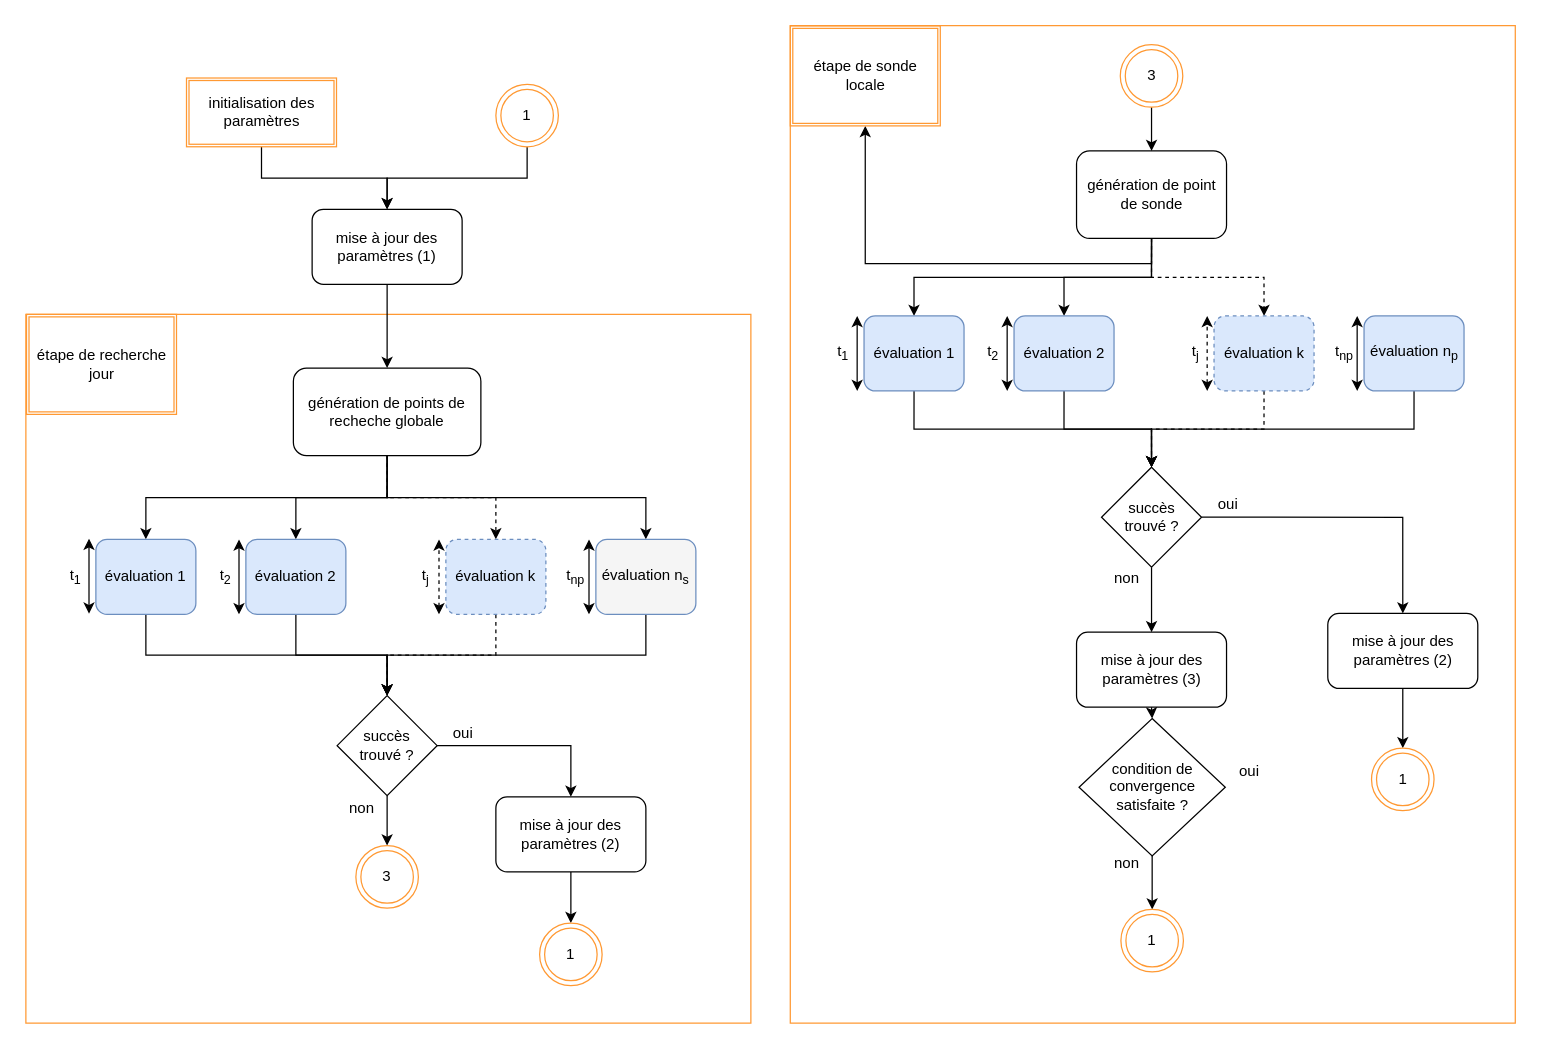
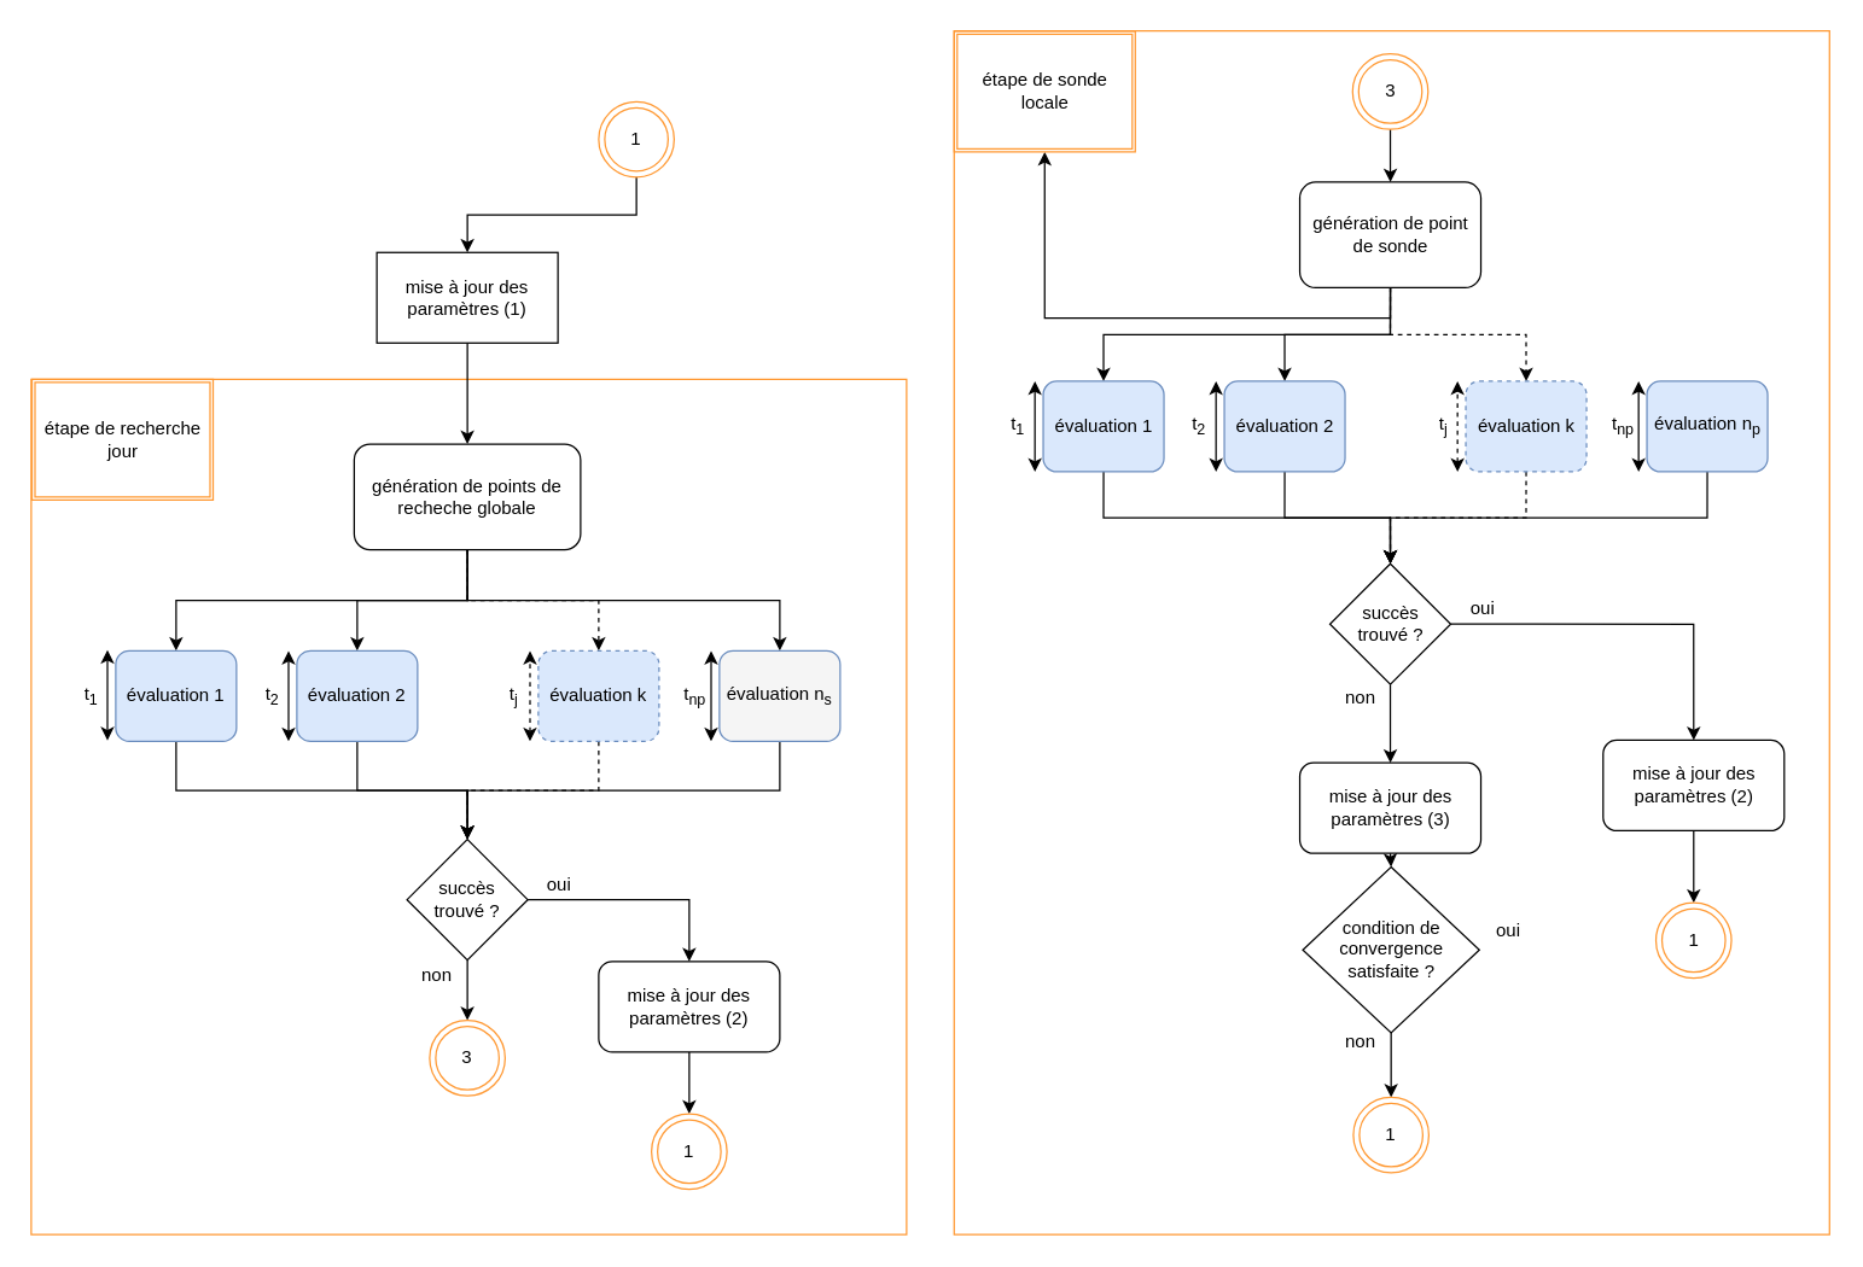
- <mxCell id="77" value="initialisation des paramètres" style="shape=ext;double=1;rounded=0;whiteSpace=wrap;html=1;strokeColor=#FF9933;fillColor=none;" vertex="1" parent="1"><mxGeometry x="148.5" y="61.912" width="120" height="55" as="geometry" /></mxCell>
- <mxCell id="76" style="edgeStyle=orthogonalEdgeStyle;rounded=0;orthogonalLoop=1;jettySize=auto;html=1;exitX=0.5;exitY=1;exitDx=0;exitDy=0;entryX=0.5;entryY=0;entryDx=0;entryDy=0;" edge="1" parent="1" source="77" target="45"><mxGeometry relative="1" as="geometry" /></mxCell>
- <mxCell id="45" value="mise à jour des paramètres (1)" style="rounded=1;whiteSpace=wrap;html=1;" vertex="1" parent="1"><mxGeometry x="249" y="166.912" width="120" height="60" as="geometry" /></mxCell>
+ <mxCell id="45" value="mise à jour des paramètres (1)" style="whiteSpace=wrap;html=1;rounded=0;" vertex="1" parent="1"><mxGeometry x="249" y="166.912" width="120" height="60" as="geometry" /></mxCell>
